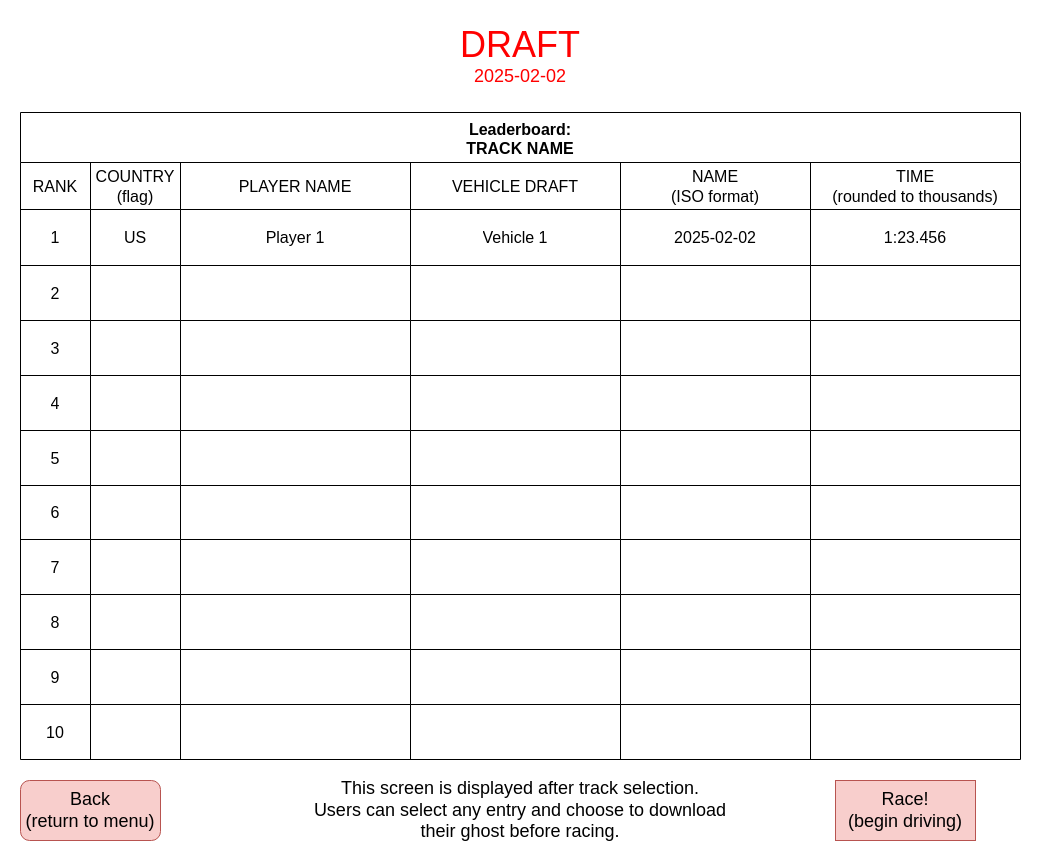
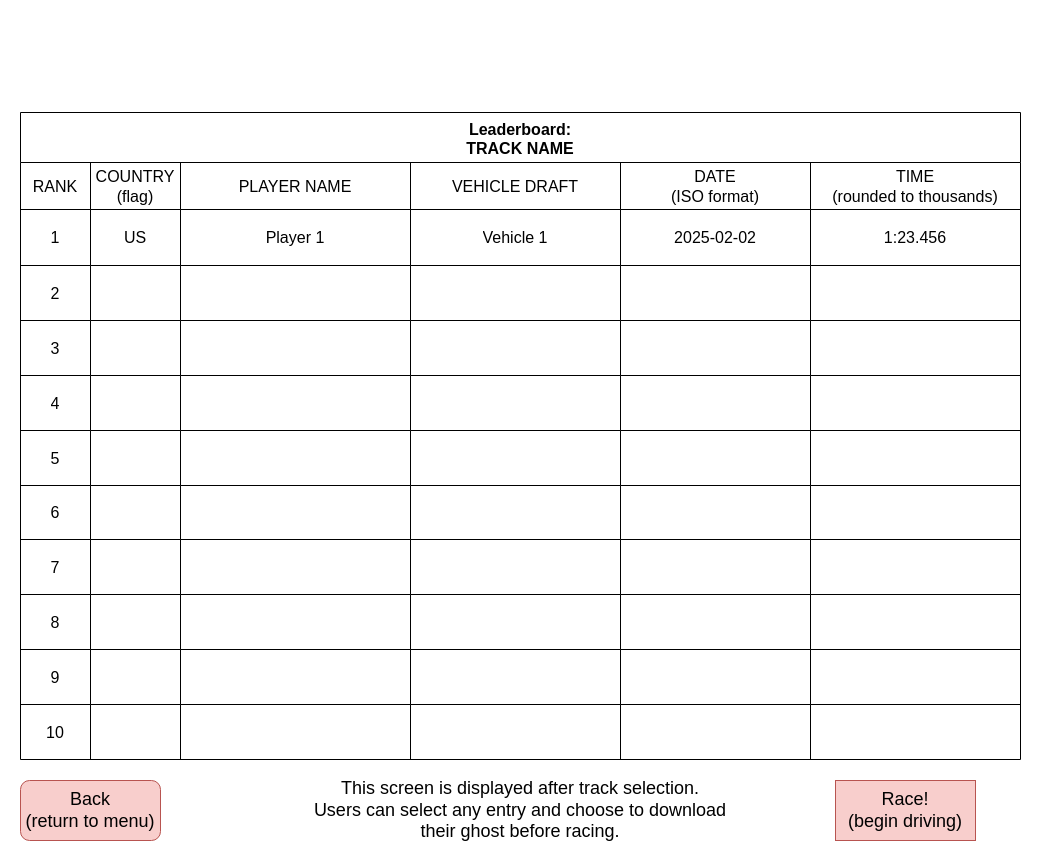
- <mxCell id="81" value="&lt;div&gt;&lt;font style=&quot;font-size: 36px;&quot;&gt;DRAFT&lt;/font&gt;&lt;/div&gt;&lt;div align=&quot;center&quot;&gt;&lt;font style=&quot;font-size: 18px;&quot;&gt;2025-02-02&lt;br&gt;&lt;/font&gt;&lt;/div&gt;" style="text;html=1;align=center;verticalAlign=middle;whiteSpace=wrap;rounded=0;fontColor=#FF0000;" vertex="1" parent="1"><mxGeometry x="440" y="20" width="160" height="70" as="geometry" /></mxCell>
- <mxCell id="8" value="&lt;div&gt;NAME&lt;/div&gt;&lt;div&gt;(ISO format)&lt;br&gt;&lt;/div&gt;" style="shape=partialRectangle;html=1;whiteSpace=wrap;connectable=0;strokeColor=inherit;overflow=hidden;fillColor=none;top=0;left=0;bottom=0;right=0;pointerEvents=1;fontSize=16;" vertex="1" parent="3"><mxGeometry x="600" width="190" height="47" as="geometry"><mxRectangle width="190" height="47" as="alternateBounds" /></mxGeometry></mxCell>
+ <mxCell id="8" value="&lt;div&gt;DATE&lt;/div&gt;&lt;div&gt;(ISO format)&lt;br&gt;&lt;/div&gt;" style="shape=partialRectangle;html=1;whiteSpace=wrap;connectable=0;strokeColor=inherit;overflow=hidden;fillColor=none;top=0;left=0;bottom=0;right=0;pointerEvents=1;fontSize=16;" vertex="1" parent="3"><mxGeometry x="600" width="190" height="47" as="geometry"><mxRectangle width="190" height="47" as="alternateBounds" /></mxGeometry></mxCell>
